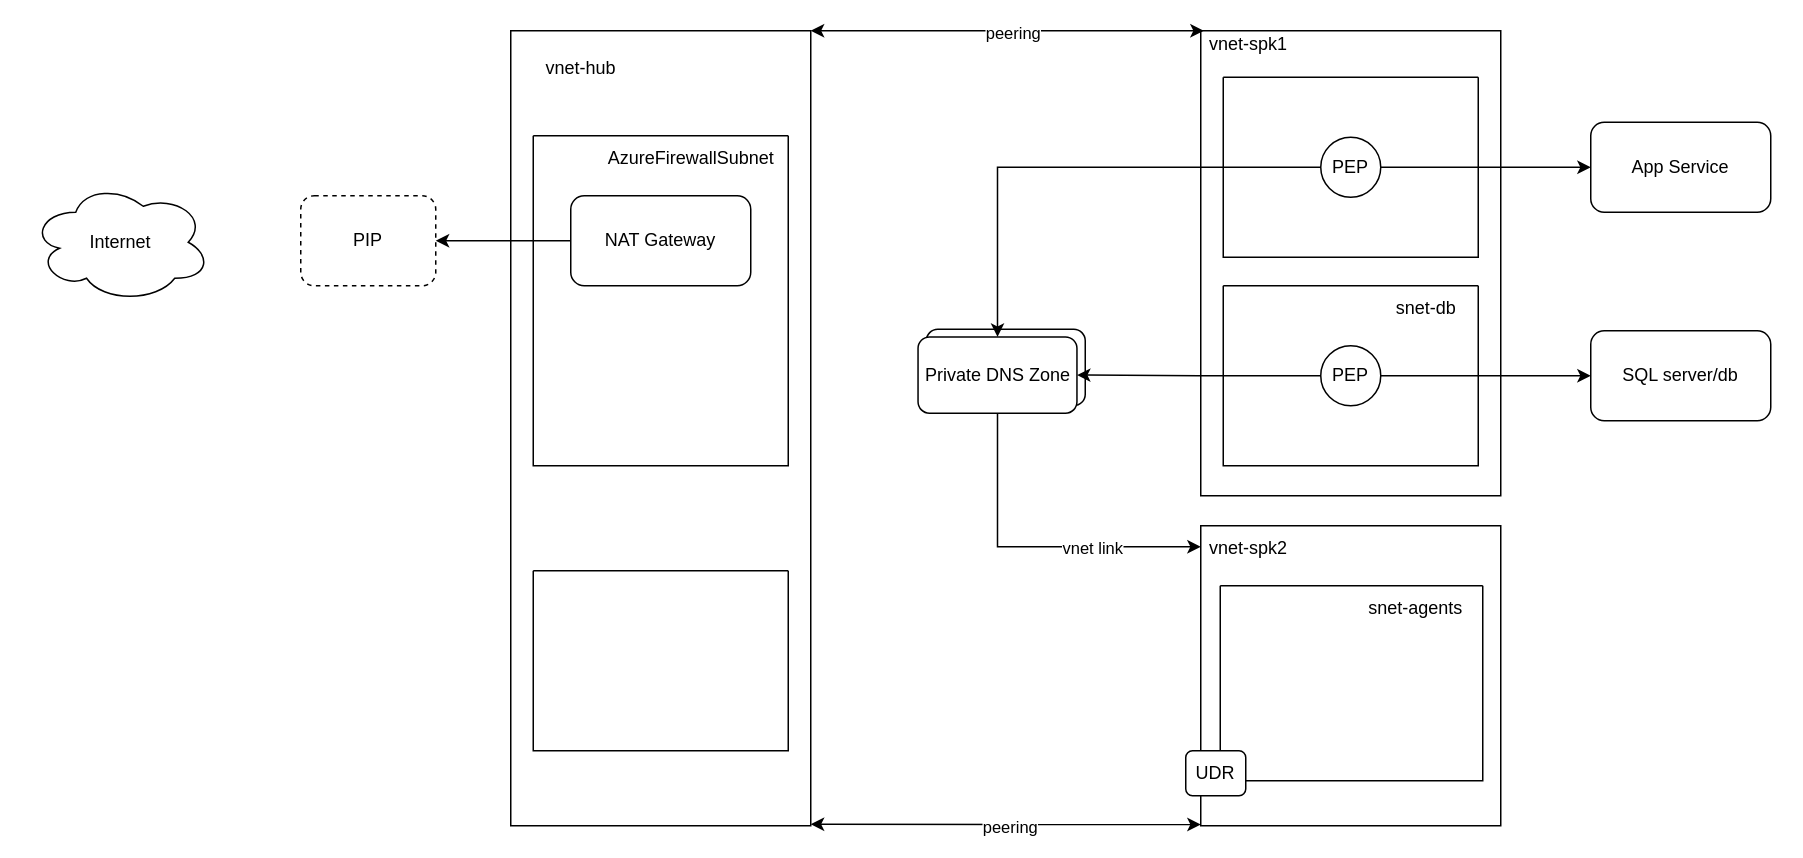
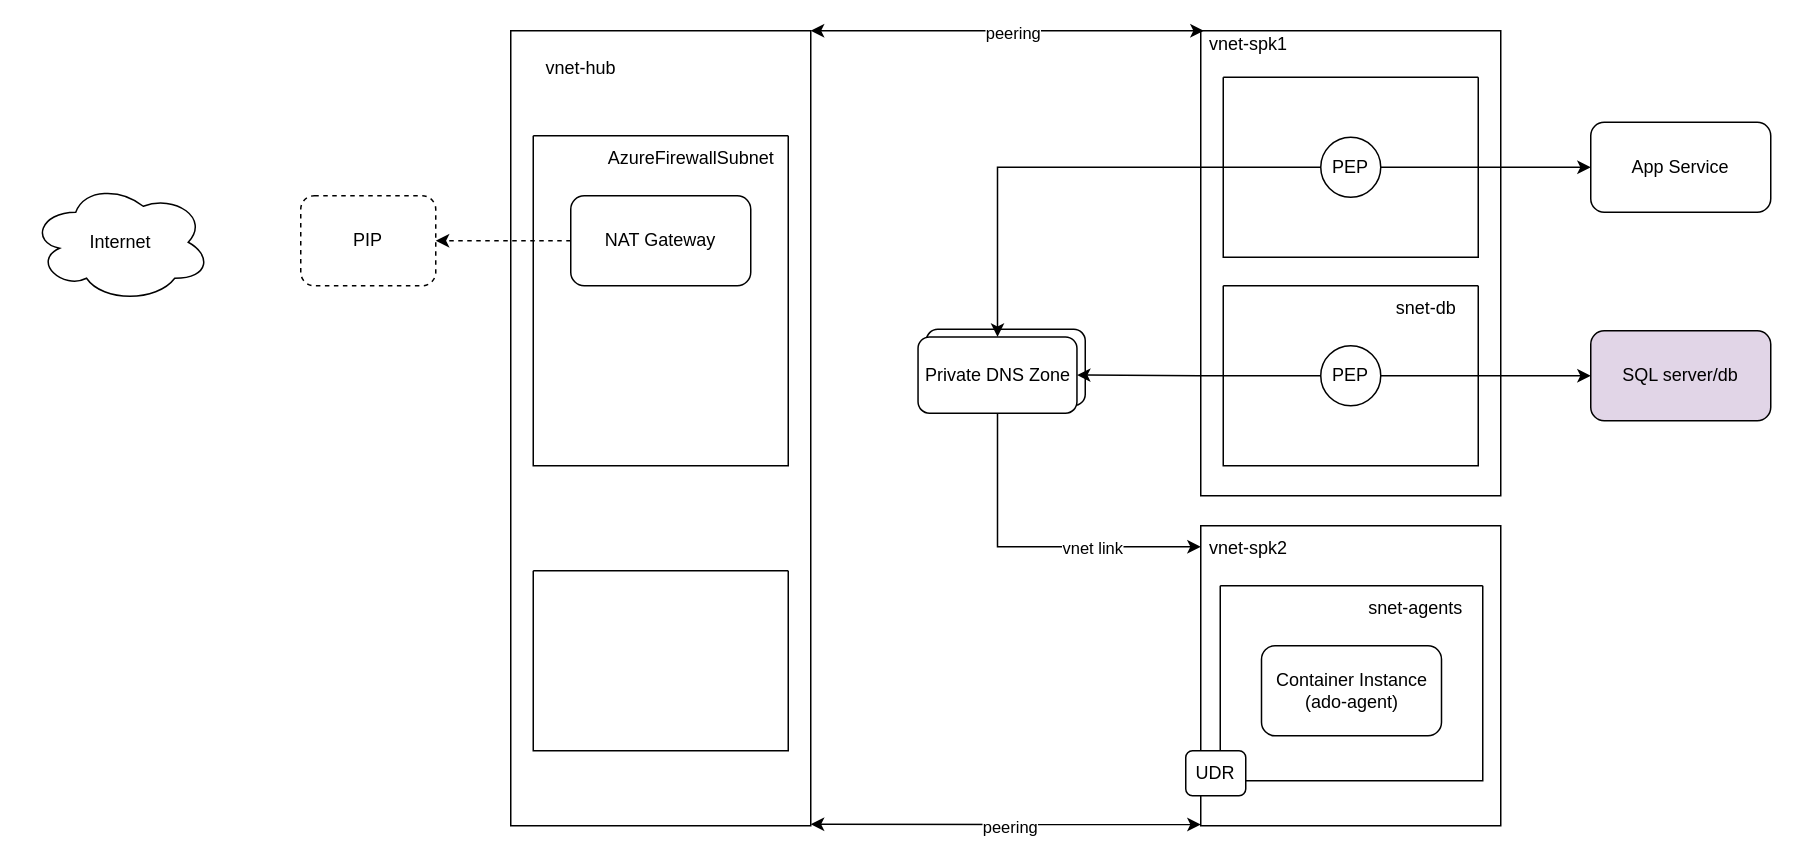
- <mxCell id="37" style="edgeStyle=orthogonalEdgeStyle;rounded=0;orthogonalLoop=1;jettySize=auto;html=1;" edge="1" parent="1" source="11" target="36"><mxGeometry relative="1" as="geometry" /></mxCell>
+ <mxCell id="37" style="edgeStyle=orthogonalEdgeStyle;rounded=0;orthogonalLoop=1;jettySize=auto;html=1;dashed=1;" edge="1" parent="1" source="11" target="36"><mxGeometry relative="1" as="geometry" /></mxCell>
- <mxCell id="41" value="SQL server/db" style="rounded=1;whiteSpace=wrap;html=1;" vertex="1" parent="1"><mxGeometry x="1060" y="220" width="120" height="60" as="geometry" /></mxCell>
+ <mxCell id="41" value="SQL server/db" style="rounded=1;whiteSpace=wrap;html=1;fillColor=#e1d5e7;" vertex="1" parent="1"><mxGeometry x="1060" y="220" width="120" height="60" as="geometry" /></mxCell>
+ <mxCell id="24" value="Container Instance&lt;br&gt;(ado-agent)" style="rounded=1;whiteSpace=wrap;html=1;" vertex="1" parent="22"><mxGeometry x="27.5" y="40" width="120" height="60" as="geometry" /></mxCell>
